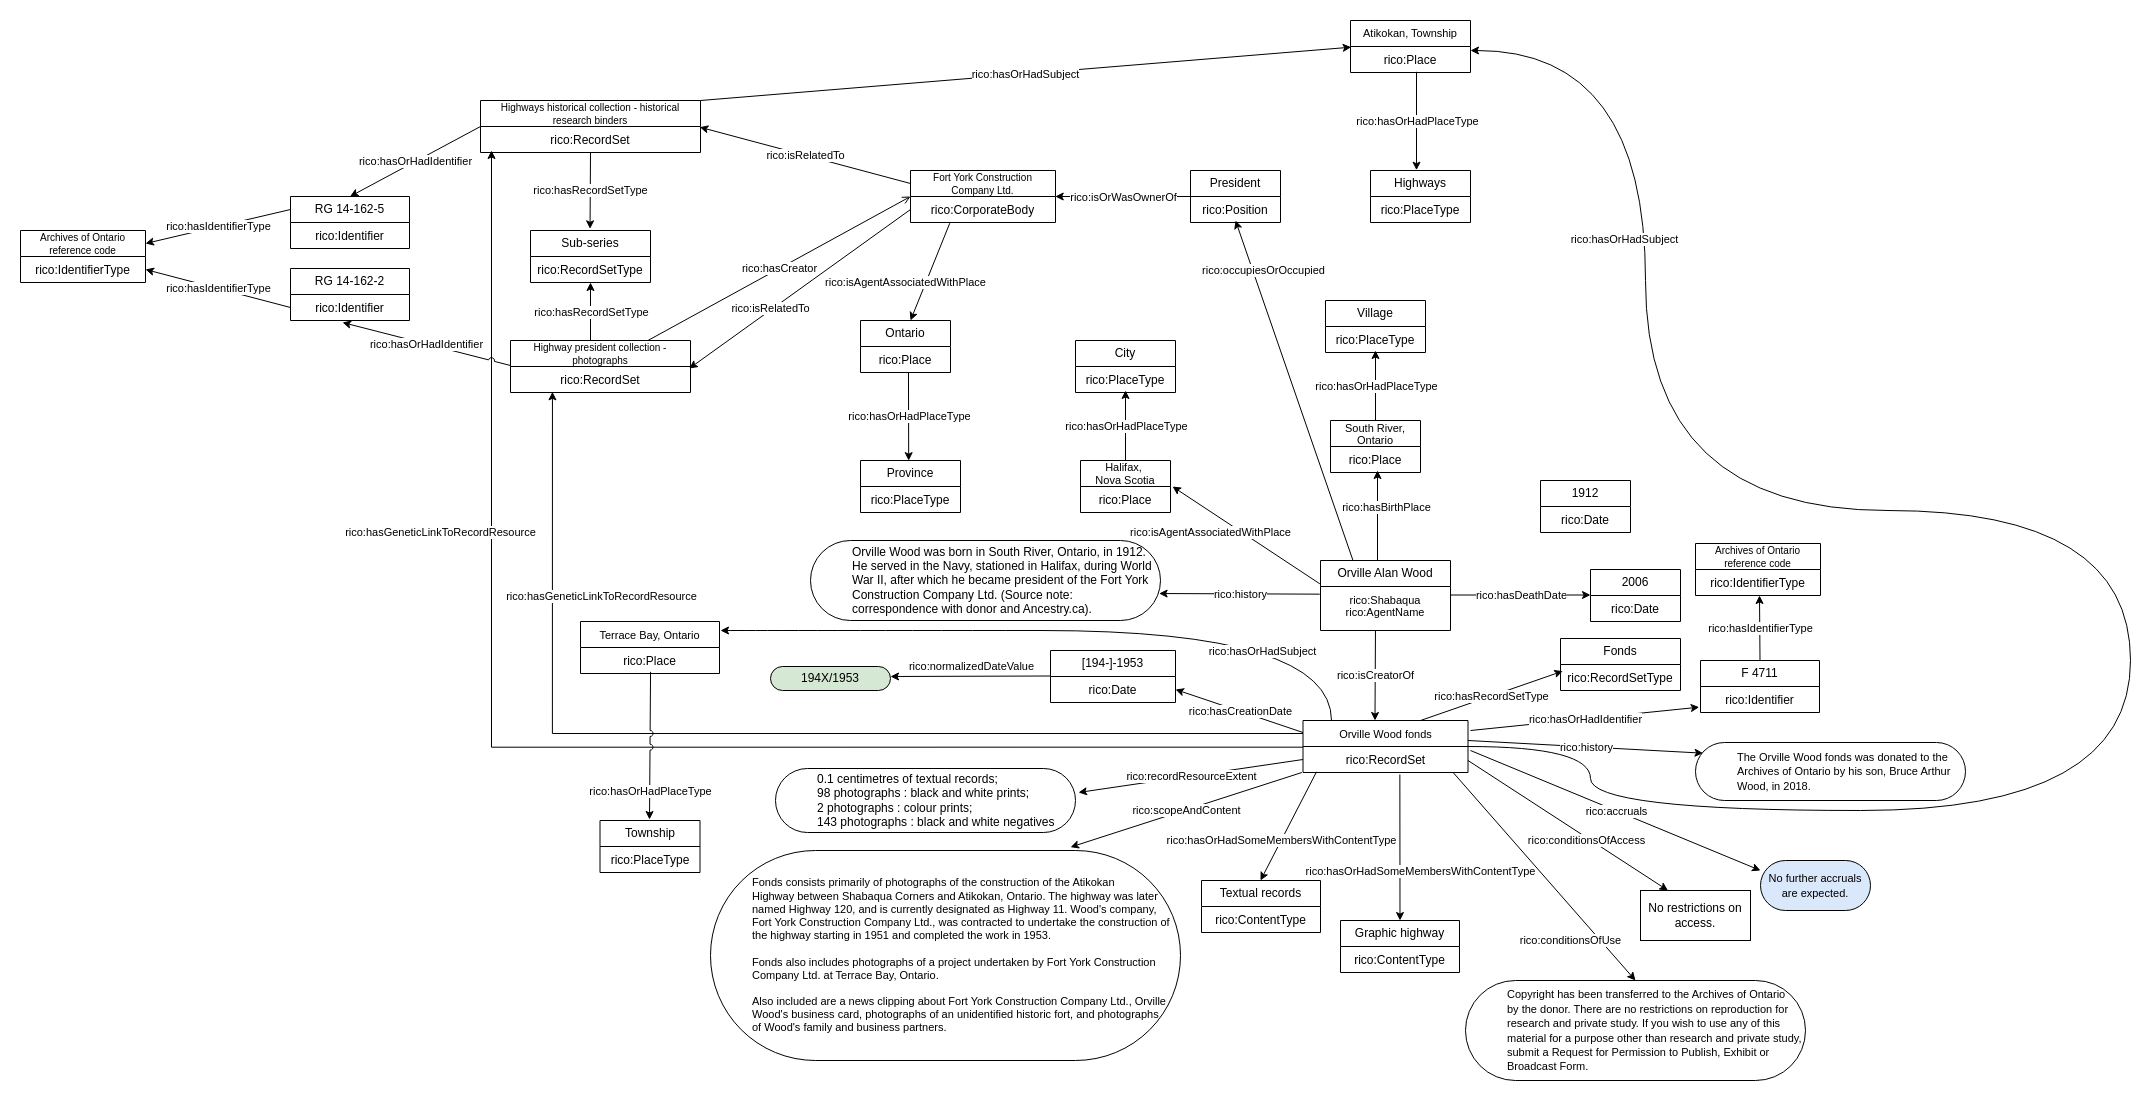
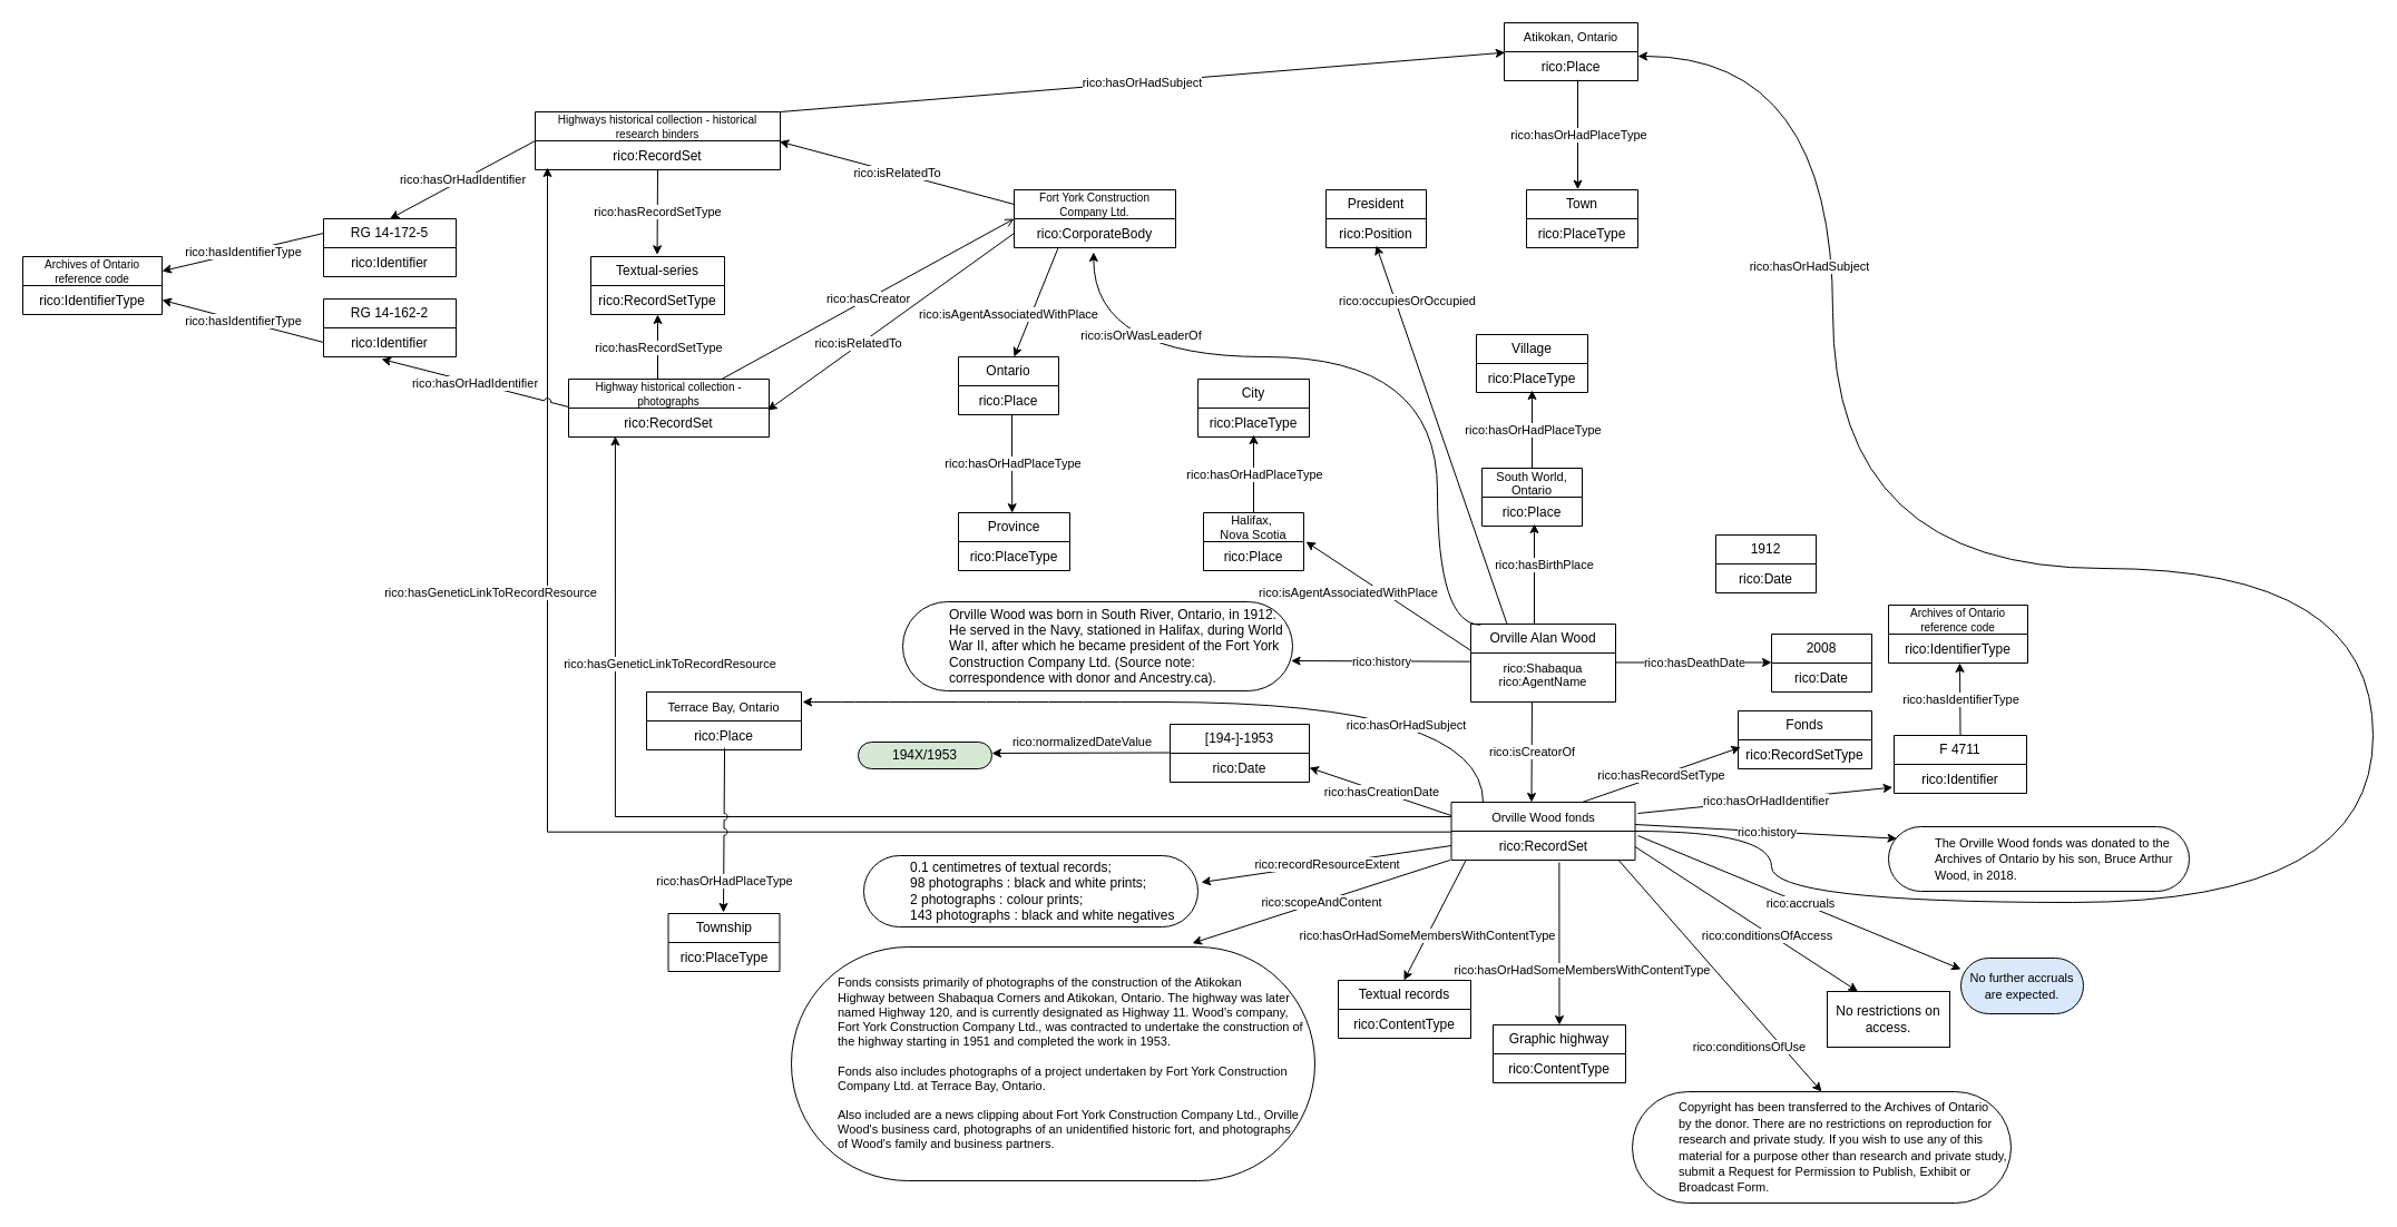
- <mxCell id="124" value="&lt;font style=&quot;font-size: 11px;&quot;&gt;Atikokan, Township&lt;/font&gt;" style="swimlane;fontStyle=0;childLayout=stackLayout;horizontal=1;startSize=26;fillColor=none;horizontalStack=0;resizeParent=1;resizeParentMax=0;resizeLast=0;collapsible=1;marginBottom=0;whiteSpace=wrap;html=1;" parent="1" vertex="1"><mxGeometry x="1350" y="20" width="120" height="52" as="geometry" /></mxCell>
+ <mxCell id="124" value="&lt;font style=&quot;font-size: 11px;&quot;&gt;Atikokan, Ontario&lt;/font&gt;" style="swimlane;fontStyle=0;childLayout=stackLayout;horizontal=1;startSize=26;fillColor=none;horizontalStack=0;resizeParent=1;resizeParentMax=0;resizeLast=0;collapsible=1;marginBottom=0;whiteSpace=wrap;html=1;" parent="1" vertex="1"><mxGeometry x="1350" y="20" width="120" height="52" as="geometry" /></mxCell>
- <mxCell id="130" value="Highways" style="swimlane;fontStyle=0;childLayout=stackLayout;horizontal=1;startSize=26;fillColor=none;horizontalStack=0;resizeParent=1;resizeParentMax=0;resizeLast=0;collapsible=1;marginBottom=0;whiteSpace=wrap;html=1;" parent="1" vertex="1"><mxGeometry x="1370" y="170" width="100" height="52" as="geometry"><mxRectangle x="981" y="570" width="50" height="40" as="alternateBounds" /></mxGeometry></mxCell>
+ <mxCell id="130" value="Town" style="swimlane;fontStyle=0;childLayout=stackLayout;horizontal=1;startSize=26;fillColor=none;horizontalStack=0;resizeParent=1;resizeParentMax=0;resizeLast=0;collapsible=1;marginBottom=0;whiteSpace=wrap;html=1;" parent="1" vertex="1"><mxGeometry x="1370" y="170" width="100" height="52" as="geometry"><mxRectangle x="981" y="570" width="50" height="40" as="alternateBounds" /></mxGeometry></mxCell>
- <mxCell id="37" value="" style="endArrow=classic;html=1;rounded=0;exitX=0;exitY=0.5;exitDx=0;exitDy=0;entryX=0.998;entryY=0;entryDx=0;entryDy=0;entryPerimeter=0;" parent="1" source="33" target="36" edge="1"><mxGeometry relative="1" as="geometry"><mxPoint x="1180" y="195" as="sourcePoint" /><mxPoint x="1060" y="196" as="targetPoint" /></mxGeometry></mxCell>
- <mxCell id="38" value="rico:isOrWasOwnerOf" style="edgeLabel;resizable=0;html=1;;align=center;verticalAlign=middle;" parent="37" connectable="0" vertex="1"><mxGeometry relative="1" as="geometry"><mxPoint as="offset" /></mxGeometry></mxCell>
- <mxCell id="114" value="RG 14-162-5" style="swimlane;fontStyle=0;childLayout=stackLayout;horizontal=1;startSize=26;fillColor=none;horizontalStack=0;resizeParent=1;resizeParentMax=0;resizeLast=0;collapsible=1;marginBottom=0;whiteSpace=wrap;html=1;" parent="1" vertex="1"><mxGeometry x="290" y="196" width="119" height="52" as="geometry"><mxRectangle x="981" y="570" width="50" height="40" as="alternateBounds" /></mxGeometry></mxCell>
+ <mxCell id="114" value="RG 14-172-5" style="swimlane;fontStyle=0;childLayout=stackLayout;horizontal=1;startSize=26;fillColor=none;horizontalStack=0;resizeParent=1;resizeParentMax=0;resizeLast=0;collapsible=1;marginBottom=0;whiteSpace=wrap;html=1;" parent="1" vertex="1"><mxGeometry x="290" y="196" width="119" height="52" as="geometry"><mxRectangle x="981" y="570" width="50" height="40" as="alternateBounds" /></mxGeometry></mxCell>
- <mxCell id="106" value="Sub-series" style="swimlane;fontStyle=0;childLayout=stackLayout;horizontal=1;startSize=26;fillColor=none;horizontalStack=0;resizeParent=1;resizeParentMax=0;resizeLast=0;collapsible=1;marginBottom=0;whiteSpace=wrap;html=1;" parent="1" vertex="1"><mxGeometry x="530" y="230" width="120" height="52" as="geometry"><mxRectangle x="981" y="570" width="50" height="40" as="alternateBounds" /></mxGeometry></mxCell>
+ <mxCell id="106" value="Textual-series" style="swimlane;fontStyle=0;childLayout=stackLayout;horizontal=1;startSize=26;fillColor=none;horizontalStack=0;resizeParent=1;resizeParentMax=0;resizeLast=0;collapsible=1;marginBottom=0;whiteSpace=wrap;html=1;" parent="1" vertex="1"><mxGeometry x="530" y="230" width="120" height="52" as="geometry"><mxRectangle x="981" y="570" width="50" height="40" as="alternateBounds" /></mxGeometry></mxCell>
+ <mxCell id="39" value="" style="endArrow=classic;html=1;rounded=0;exitX=0.067;exitY=0.01;exitDx=0;exitDy=0;exitPerimeter=0;edgeStyle=orthogonalEdgeStyle;curved=1;entryX=0.492;entryY=1.154;entryDx=0;entryDy=0;entryPerimeter=0;" parent="1" source="2" target="36" edge="1"><mxGeometry relative="1" as="geometry"><mxPoint x="1030" y="290" as="sourcePoint" /><mxPoint x="1100" y="220" as="targetPoint" /><Array as="points"><mxPoint x="1290" y="561" /><mxPoint x="1290" y="320" /><mxPoint x="981" y="320" /></Array></mxGeometry></mxCell>
+ <mxCell id="40" value="rico:isOrWasLeaderOf" style="edgeLabel;resizable=0;html=1;;align=center;verticalAlign=middle;" parent="39" connectable="0" vertex="1"><mxGeometry relative="1" as="geometry"><mxPoint x="-205" y="-20" as="offset" /></mxGeometry></mxCell>
- <mxCell id="100" value="&lt;p style=&quot;line-height: 100%;&quot;&gt;&lt;font style=&quot;font-size: 10px;&quot;&gt;Highway president collection - photographs&lt;/font&gt;&lt;/p&gt;" style="swimlane;fontStyle=0;childLayout=stackLayout;horizontal=1;startSize=26;fillColor=none;horizontalStack=0;resizeParent=1;resizeParentMax=0;resizeLast=0;collapsible=1;marginBottom=0;whiteSpace=wrap;html=1;" parent="1" vertex="1"><mxGeometry x="510" y="340" width="180" height="52" as="geometry" /></mxCell>
+ <mxCell id="100" value="&lt;p style=&quot;line-height: 100%;&quot;&gt;&lt;font style=&quot;font-size: 10px;&quot;&gt;Highway historical collection - photographs&lt;/font&gt;&lt;/p&gt;" style="swimlane;fontStyle=0;childLayout=stackLayout;horizontal=1;startSize=26;fillColor=none;horizontalStack=0;resizeParent=1;resizeParentMax=0;resizeLast=0;collapsible=1;marginBottom=0;whiteSpace=wrap;html=1;" parent="1" vertex="1"><mxGeometry x="510" y="340" width="180" height="52" as="geometry" /></mxCell>
- <mxCell id="12" value="&lt;p style=&quot;line-height: 100%;&quot;&gt;&lt;font style=&quot;font-size: 11px;&quot;&gt;South River, Ontario&lt;/font&gt;&lt;/p&gt;" style="swimlane;fontStyle=0;childLayout=stackLayout;horizontal=1;startSize=26;fillColor=none;horizontalStack=0;resizeParent=1;resizeParentMax=0;resizeLast=0;collapsible=1;marginBottom=0;whiteSpace=wrap;html=1;" parent="1" vertex="1"><mxGeometry x="1330" y="420" width="90" height="52" as="geometry" /></mxCell>
+ <mxCell id="12" value="&lt;p style=&quot;line-height: 100%;&quot;&gt;&lt;font style=&quot;font-size: 11px;&quot;&gt;South World, Ontario&lt;/font&gt;&lt;/p&gt;" style="swimlane;fontStyle=0;childLayout=stackLayout;horizontal=1;startSize=26;fillColor=none;horizontalStack=0;resizeParent=1;resizeParentMax=0;resizeLast=0;collapsible=1;marginBottom=0;whiteSpace=wrap;html=1;" parent="1" vertex="1"><mxGeometry x="1330" y="420" width="90" height="52" as="geometry" /></mxCell>
- <mxCell id="6" value="2006" style="swimlane;fontStyle=0;childLayout=stackLayout;horizontal=1;startSize=26;fillColor=none;horizontalStack=0;resizeParent=1;resizeParentMax=0;resizeLast=0;collapsible=1;marginBottom=0;whiteSpace=wrap;html=1;" parent="1" vertex="1"><mxGeometry x="1590" y="569" width="90" height="52" as="geometry" /></mxCell>
+ <mxCell id="6" value="2008" style="swimlane;fontStyle=0;childLayout=stackLayout;horizontal=1;startSize=26;fillColor=none;horizontalStack=0;resizeParent=1;resizeParentMax=0;resizeLast=0;collapsible=1;marginBottom=0;whiteSpace=wrap;html=1;" parent="1" vertex="1"><mxGeometry x="1590" y="569" width="90" height="52" as="geometry" /></mxCell>
